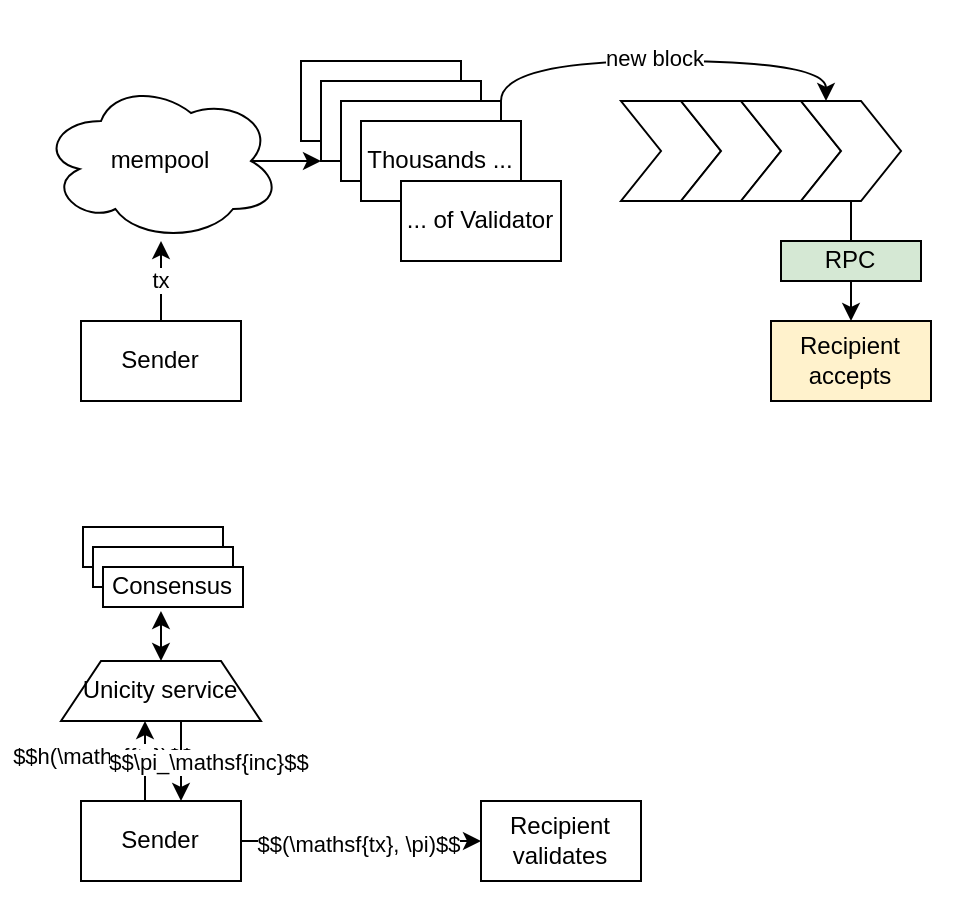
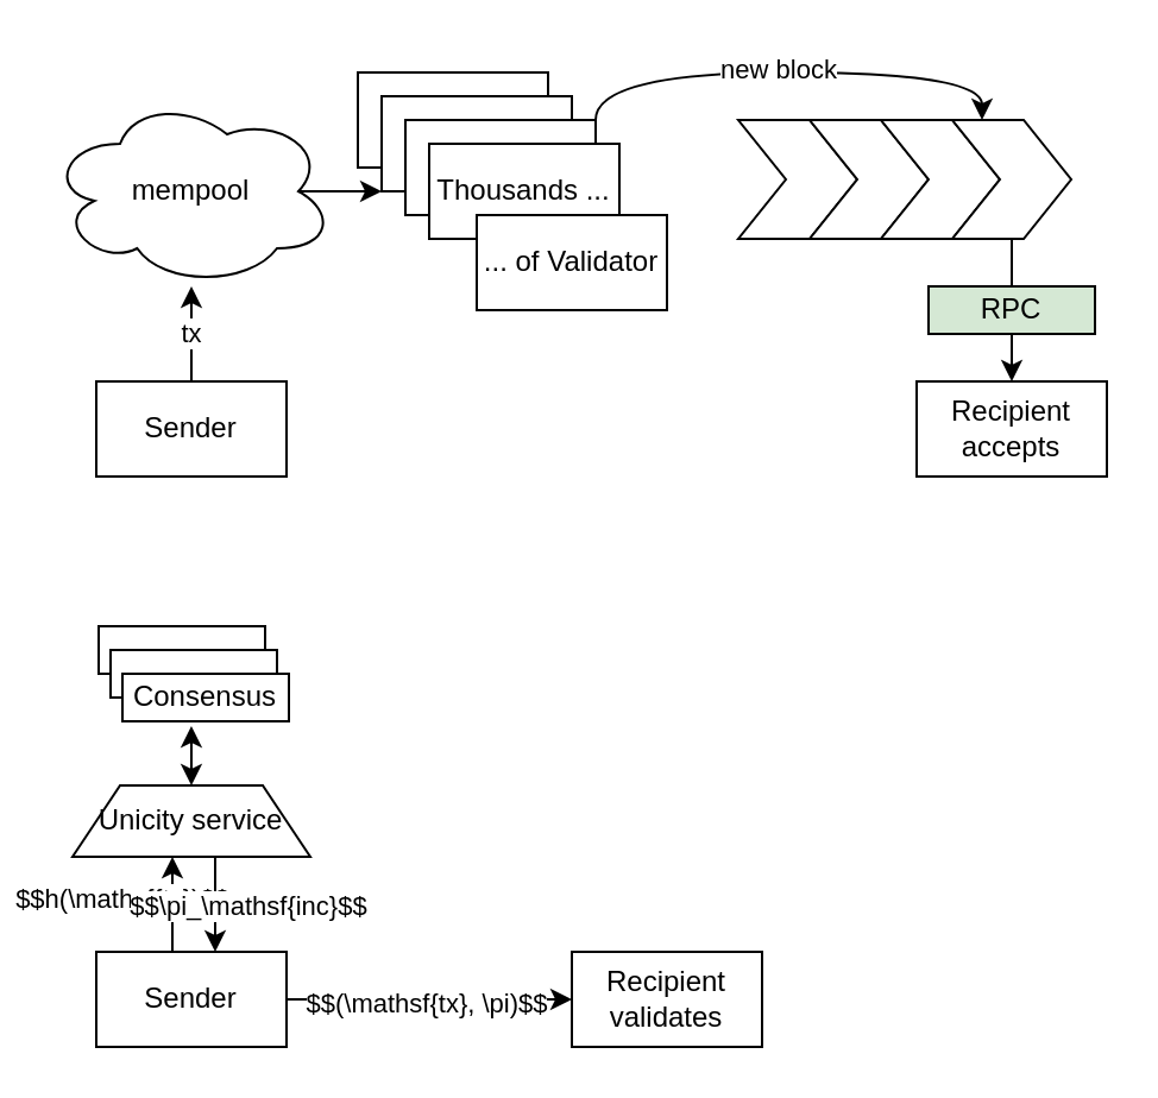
- <mxCell id="19" value="&lt;div&gt;Recipient accepts&lt;br&gt;&lt;/div&gt;" style="rounded=0;whiteSpace=wrap;html=1;fillColor=#fff2cc;" vertex="1" parent="1"><mxGeometry x="385" y="160" width="80" height="40" as="geometry" /></mxCell>
+ <mxCell id="19" value="&lt;div&gt;Recipient accepts&lt;br&gt;&lt;/div&gt;" style="rounded=0;whiteSpace=wrap;html=1;" vertex="1" parent="1"><mxGeometry x="385" y="160" width="80" height="40" as="geometry" /></mxCell>
